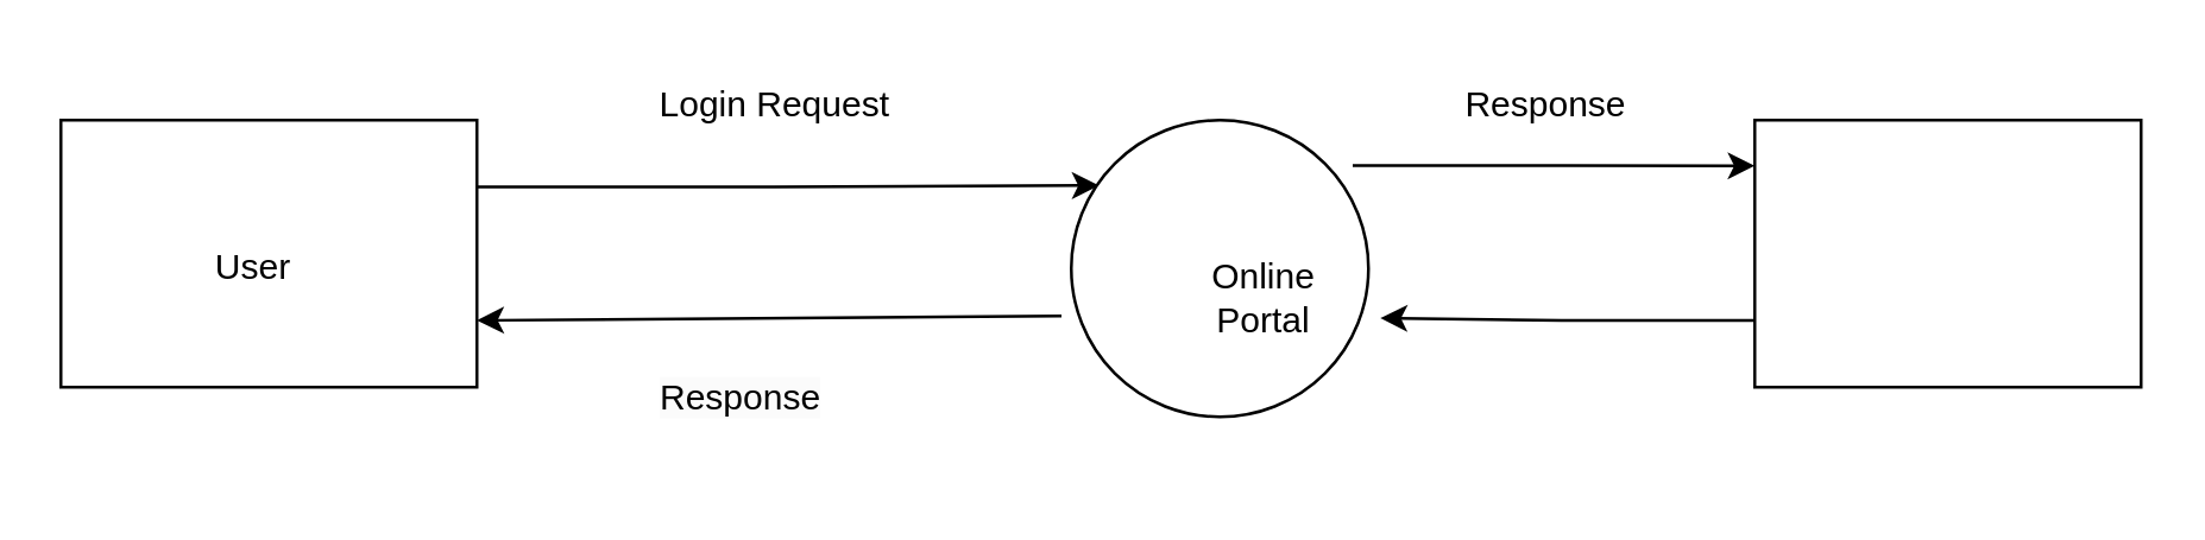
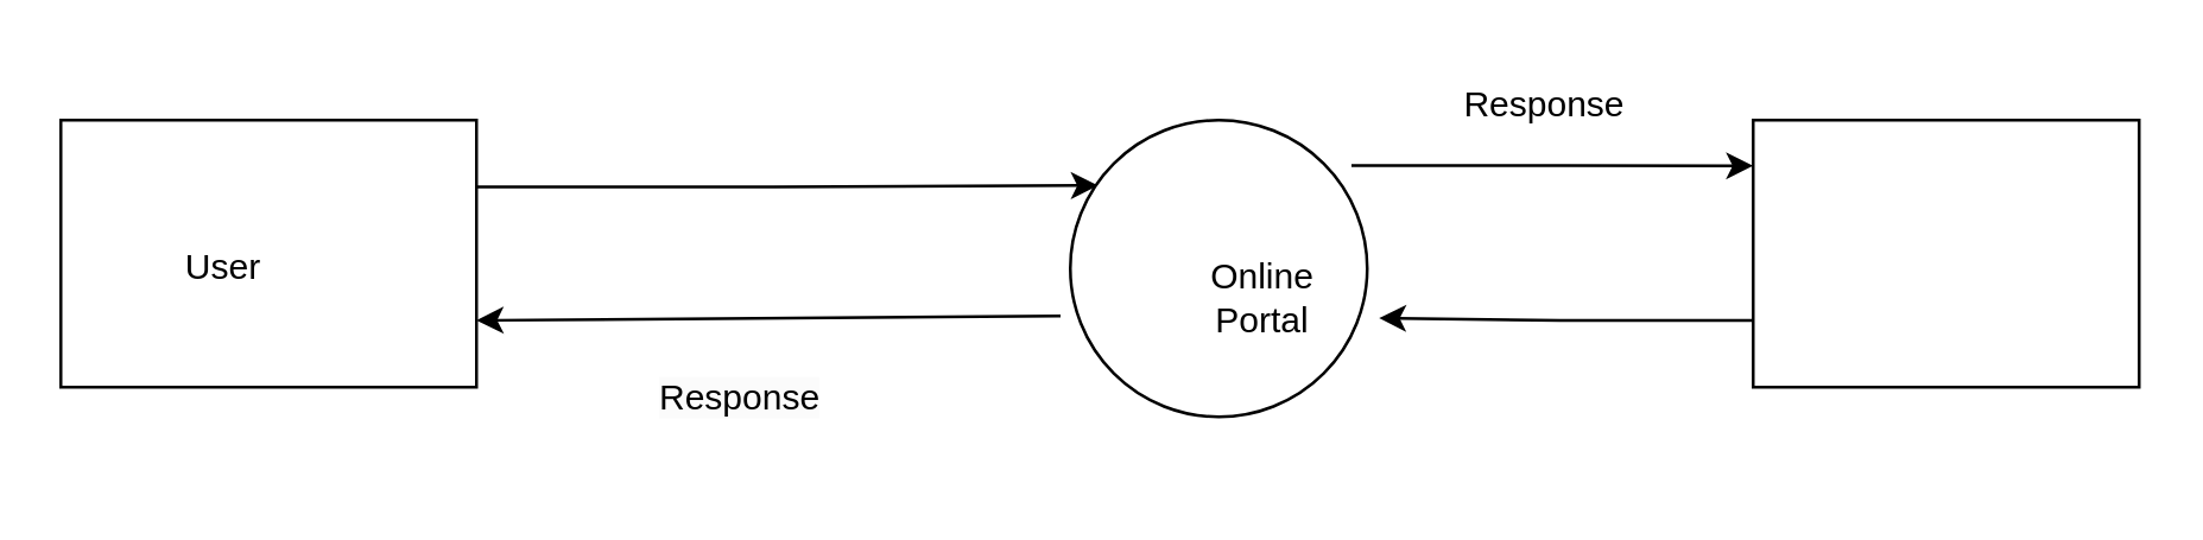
- <mxCell id="11" value="Login Request" style="text;html=1;align=center;verticalAlign=middle;resizable=0;points=[];autosize=1;strokeColor=none;fillColor=none;" parent="1" vertex="1"><mxGeometry x="210" y="20" width="100" height="30" as="geometry" /></mxCell>
- <mxCell id="8" value="User" style="text;strokeColor=none;align=center;fillColor=none;html=1;verticalAlign=middle;whiteSpace=wrap;rounded=0;" parent="1" vertex="1"><mxGeometry x="55" y="75" width="60" height="30" as="geometry" /></mxCell>
+ <mxCell id="8" value="User" style="text;strokeColor=none;align=center;fillColor=none;html=1;verticalAlign=middle;whiteSpace=wrap;rounded=0;" parent="1" vertex="1"><mxGeometry x="45" y="75" width="60" height="30" as="geometry" /></mxCell>
